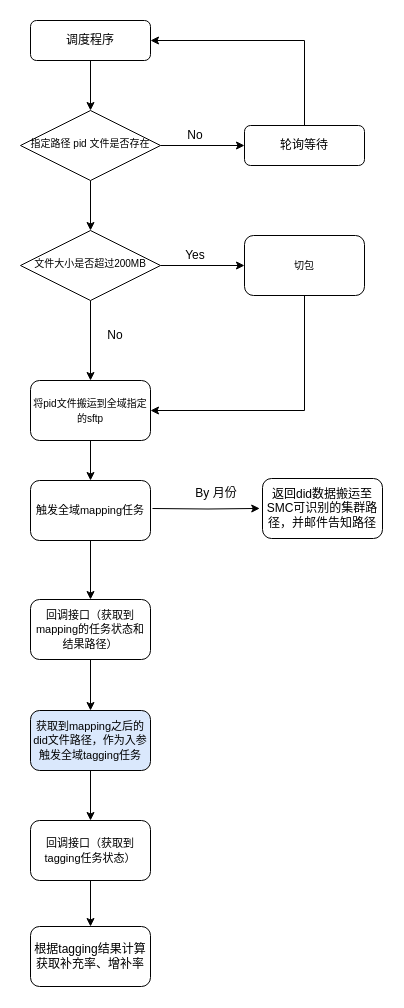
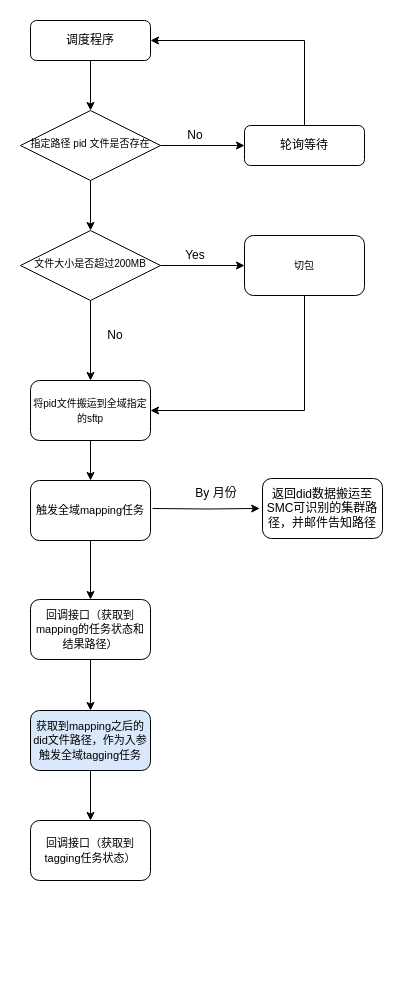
- <mxCell id="24" style="edgeStyle=orthogonalEdgeStyle;rounded=0;orthogonalLoop=1;jettySize=auto;html=1;exitX=0.5;exitY=1;exitDx=0;exitDy=0;entryX=0.5;entryY=0;entryDx=0;entryDy=0;" parent="1" source="25" target="28" edge="1"><mxGeometry relative="1" as="geometry" /></mxCell>
- <mxCell id="28" value="根据tagging结果计算获取补充率、增补率" style="rounded=1;whiteSpace=wrap;html=1;" parent="1" vertex="1"><mxGeometry x="30" y="926" width="120" height="60" as="geometry" /></mxCell>
